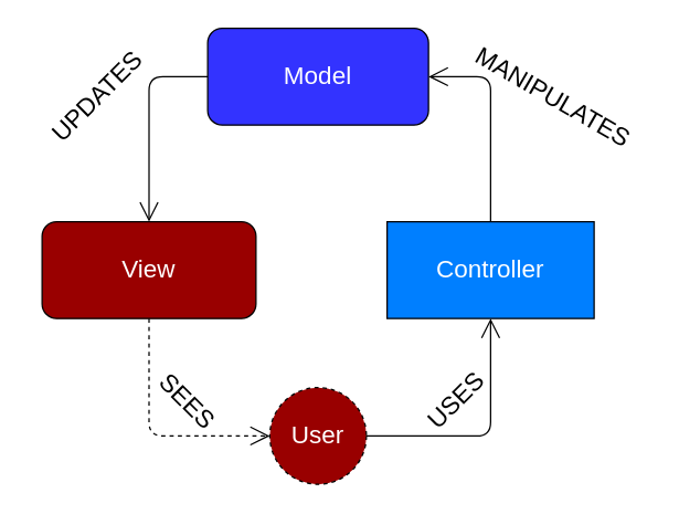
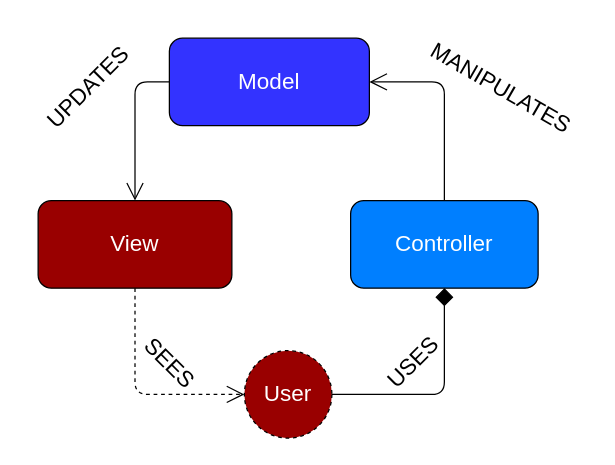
- <mxCell id="2" value="&lt;font style=&quot;font-size: 18px&quot; color=&quot;#ffffff&quot;&gt;Model&lt;br&gt;&lt;/font&gt;" style="rounded=1;whiteSpace=wrap;html=1;strokeColor=#000000;fillColor=#3333FF;" vertex="1" parent="1"><mxGeometry x="150" y="20" width="160" height="70" as="geometry" /></mxCell>
+ <mxCell id="2" value="&lt;font style=&quot;font-size: 18px&quot; color=&quot;#ffffff&quot;&gt;Model&lt;br&gt;&lt;/font&gt;" style="rounded=1;whiteSpace=wrap;html=1;strokeColor=#000000;fillColor=#3333FF;" vertex="1" parent="1"><mxGeometry x="135" y="30" width="160" height="70" as="geometry" /></mxCell>
- <mxCell id="4" value="&lt;font style=&quot;font-size: 18px&quot; color=&quot;#ffffff&quot;&gt;Controller&lt;br&gt;&lt;/font&gt;" style="whiteSpace=wrap;html=1;strokeColor=#000000;fillColor=#007FFF;rounded=0;" vertex="1" parent="1"><mxGeometry x="280" y="160" width="150" height="70" as="geometry" /></mxCell>
+ <mxCell id="4" value="&lt;font style=&quot;font-size: 18px&quot; color=&quot;#ffffff&quot;&gt;Controller&lt;br&gt;&lt;/font&gt;" style="rounded=1;whiteSpace=wrap;html=1;strokeColor=#000000;fillColor=#007FFF;" vertex="1" parent="1"><mxGeometry x="280" y="160" width="150" height="70" as="geometry" /></mxCell>
- <mxCell id="9" value="" style="endArrow=open;endFill=1;endSize=12;html=1;exitX=1;exitY=0.5;exitDx=0;exitDy=0;entryX=0.5;entryY=1;entryDx=0;entryDy=0;edgeStyle=orthogonalEdgeStyle;" edge="1" parent="1" source="5" target="4"><mxGeometry width="160" relative="1" as="geometry"><mxPoint x="210" y="190" as="sourcePoint" /><mxPoint x="370" y="190" as="targetPoint" /></mxGeometry></mxCell>
+ <mxCell id="9" value="" style="endArrow=diamond;endFill=1;endSize=12;html=1;exitX=1;exitY=0.5;exitDx=0;exitDy=0;entryX=0.5;entryY=1;entryDx=0;entryDy=0;edgeStyle=orthogonalEdgeStyle;" edge="1" parent="1" source="5" target="4"><mxGeometry width="160" relative="1" as="geometry"><mxPoint x="210" y="190" as="sourcePoint" /><mxPoint x="370" y="190" as="targetPoint" /></mxGeometry></mxCell>
